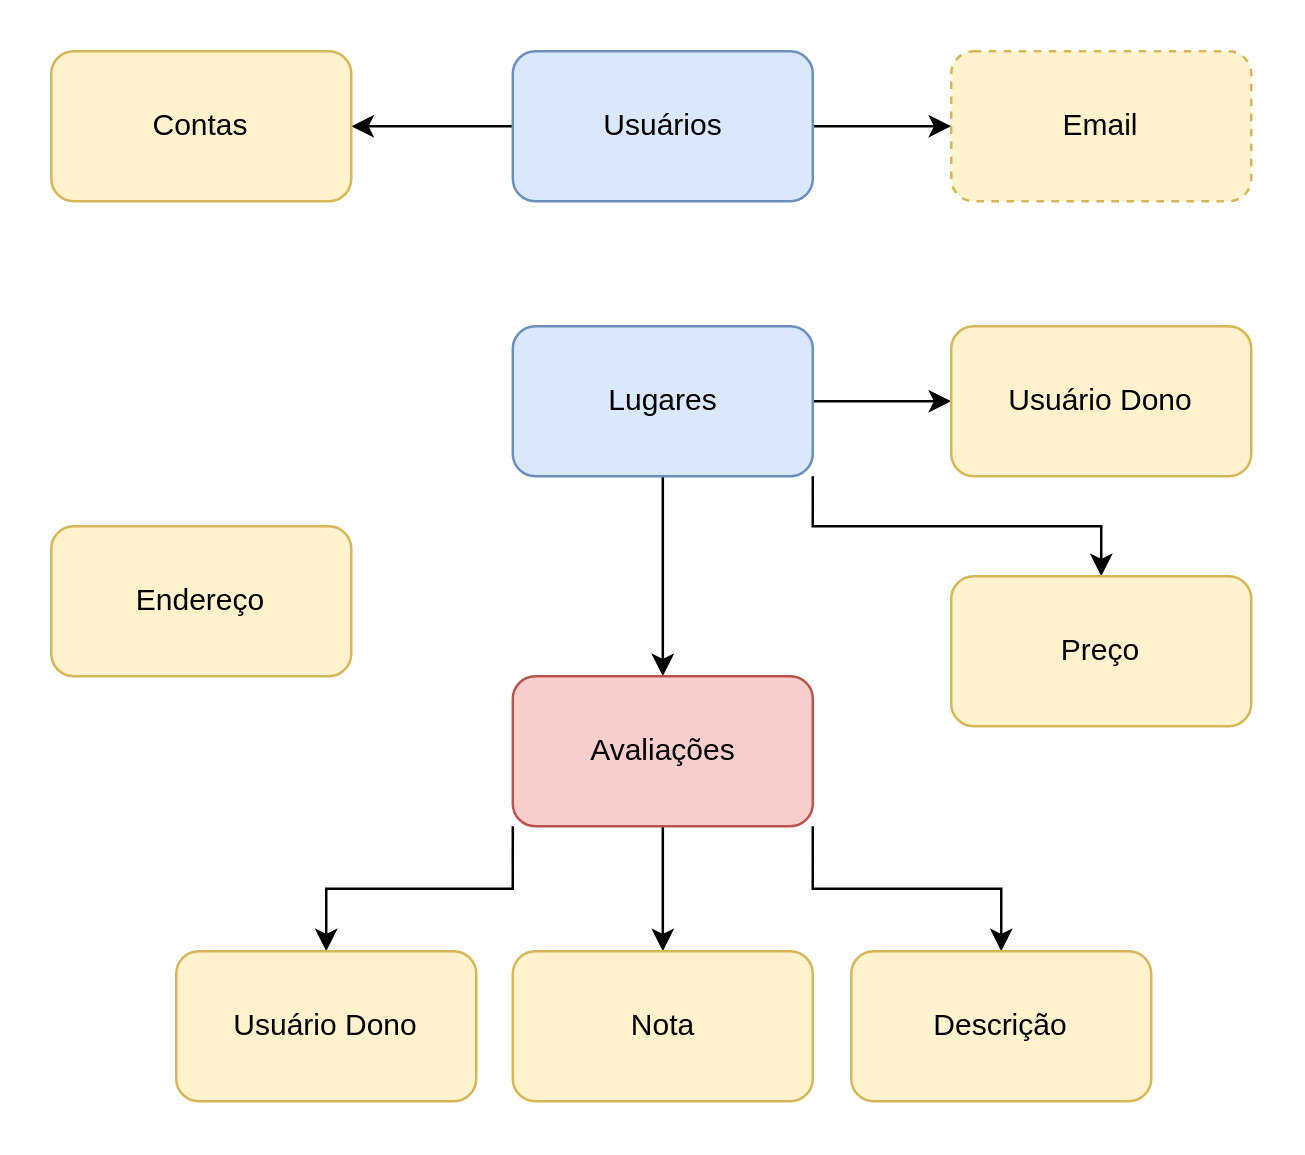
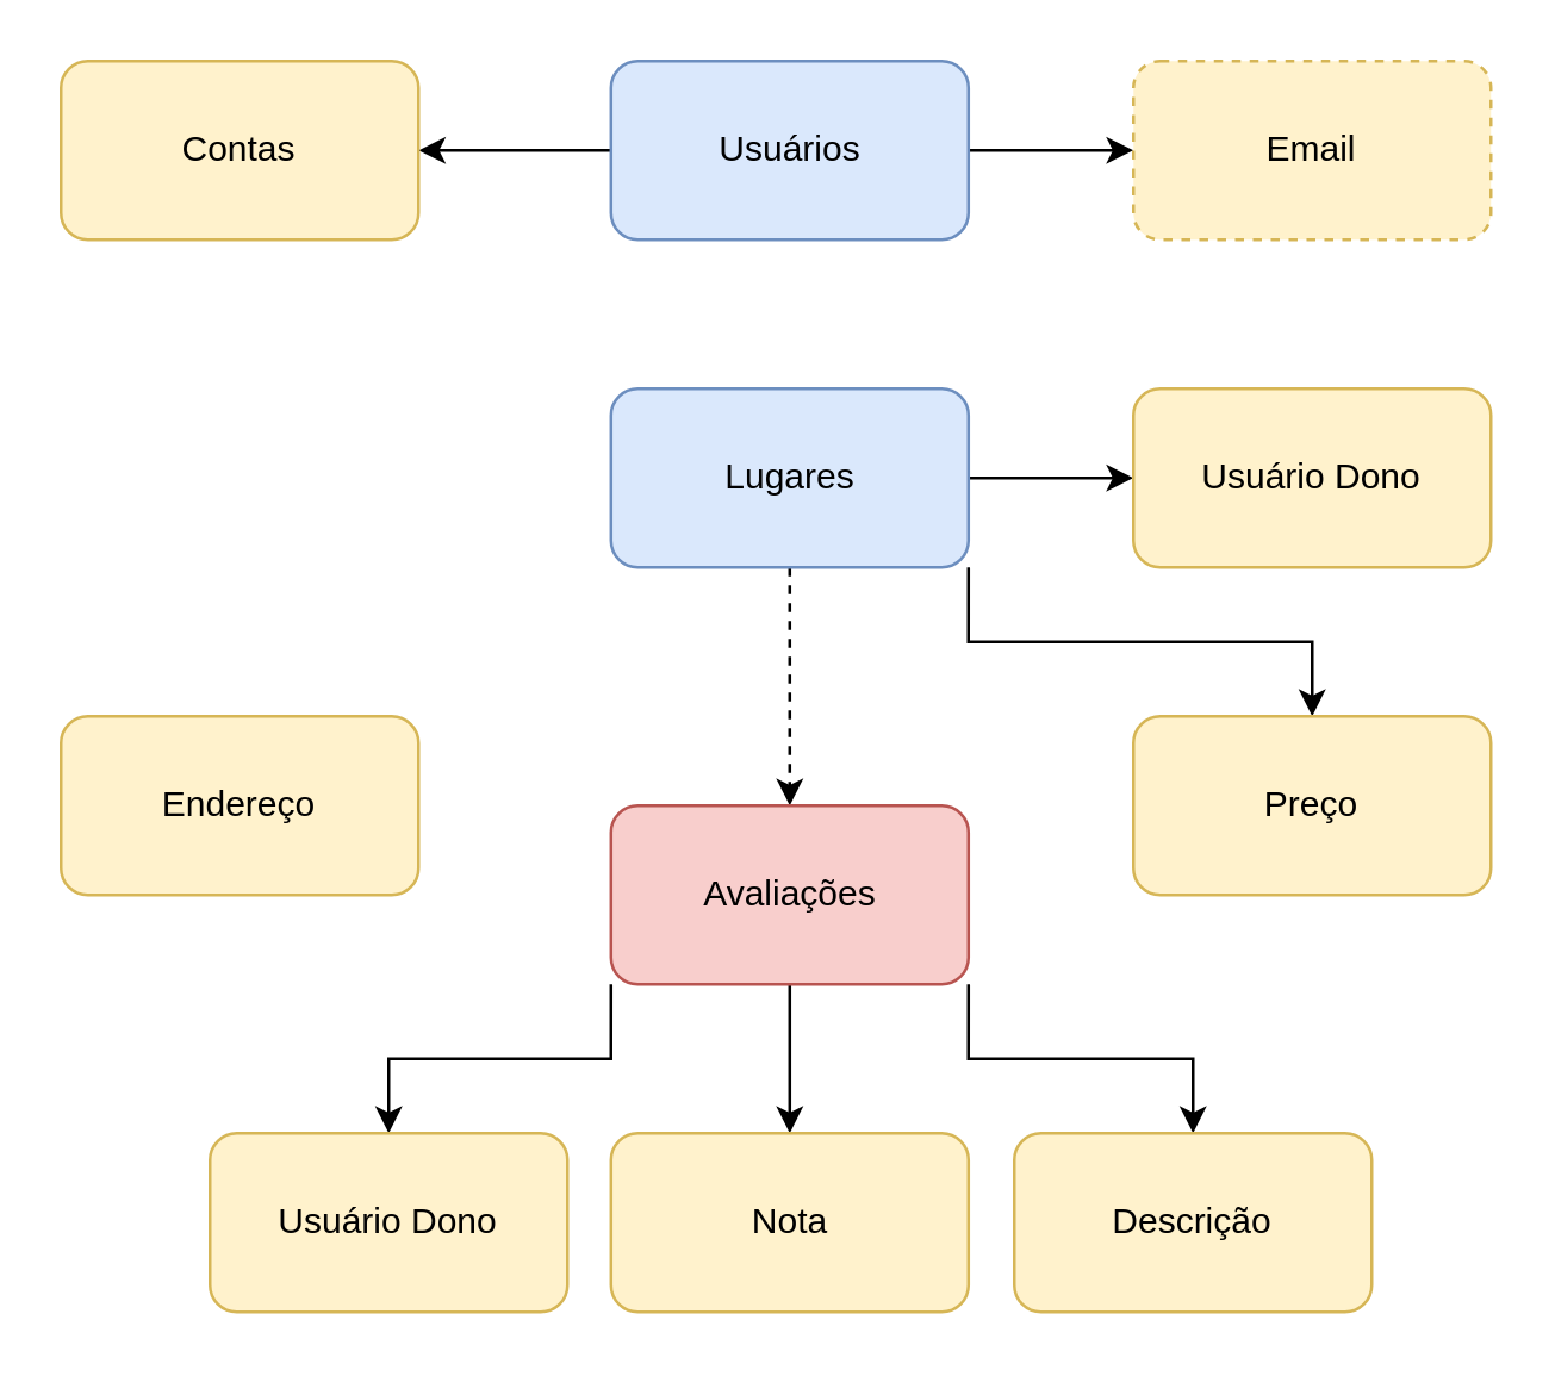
- <mxCell id="3" style="edgeStyle=orthogonalEdgeStyle;rounded=0;orthogonalLoop=1;jettySize=auto;html=1;exitX=0.5;exitY=1;exitDx=0;exitDy=0;entryX=0.5;entryY=0;entryDx=0;entryDy=0;" edge="1" parent="1" source="5" target="9"><mxGeometry relative="1" as="geometry" /></mxCell>
+ <mxCell id="3" style="edgeStyle=orthogonalEdgeStyle;rounded=0;orthogonalLoop=1;jettySize=auto;html=1;exitX=0.5;exitY=1;exitDx=0;exitDy=0;entryX=0.5;entryY=0;entryDx=0;entryDy=0;dashed=1;" edge="1" parent="1" source="5" target="9"><mxGeometry relative="1" as="geometry" /></mxCell>
- <mxCell id="14" value="Endereço" style="rounded=1;whiteSpace=wrap;html=1;fillColor=#fff2cc;strokeColor=#d6b656;" vertex="1" parent="1"><mxGeometry x="20" y="210" width="120" height="60" as="geometry" /></mxCell>
+ <mxCell id="14" value="Endereço" style="rounded=1;whiteSpace=wrap;html=1;fillColor=#fff2cc;strokeColor=#d6b656;" vertex="1" parent="1"><mxGeometry x="20" y="240" width="120" height="60" as="geometry" /></mxCell>
- <mxCell id="13" value="Preço" style="rounded=1;whiteSpace=wrap;html=1;fillColor=#fff2cc;strokeColor=#d6b656;" vertex="1" parent="1"><mxGeometry x="380" y="230" width="120" height="60" as="geometry" /></mxCell>
+ <mxCell id="13" value="Preço" style="rounded=1;whiteSpace=wrap;html=1;fillColor=#fff2cc;strokeColor=#d6b656;" vertex="1" parent="1"><mxGeometry x="380" y="240" width="120" height="60" as="geometry" /></mxCell>
